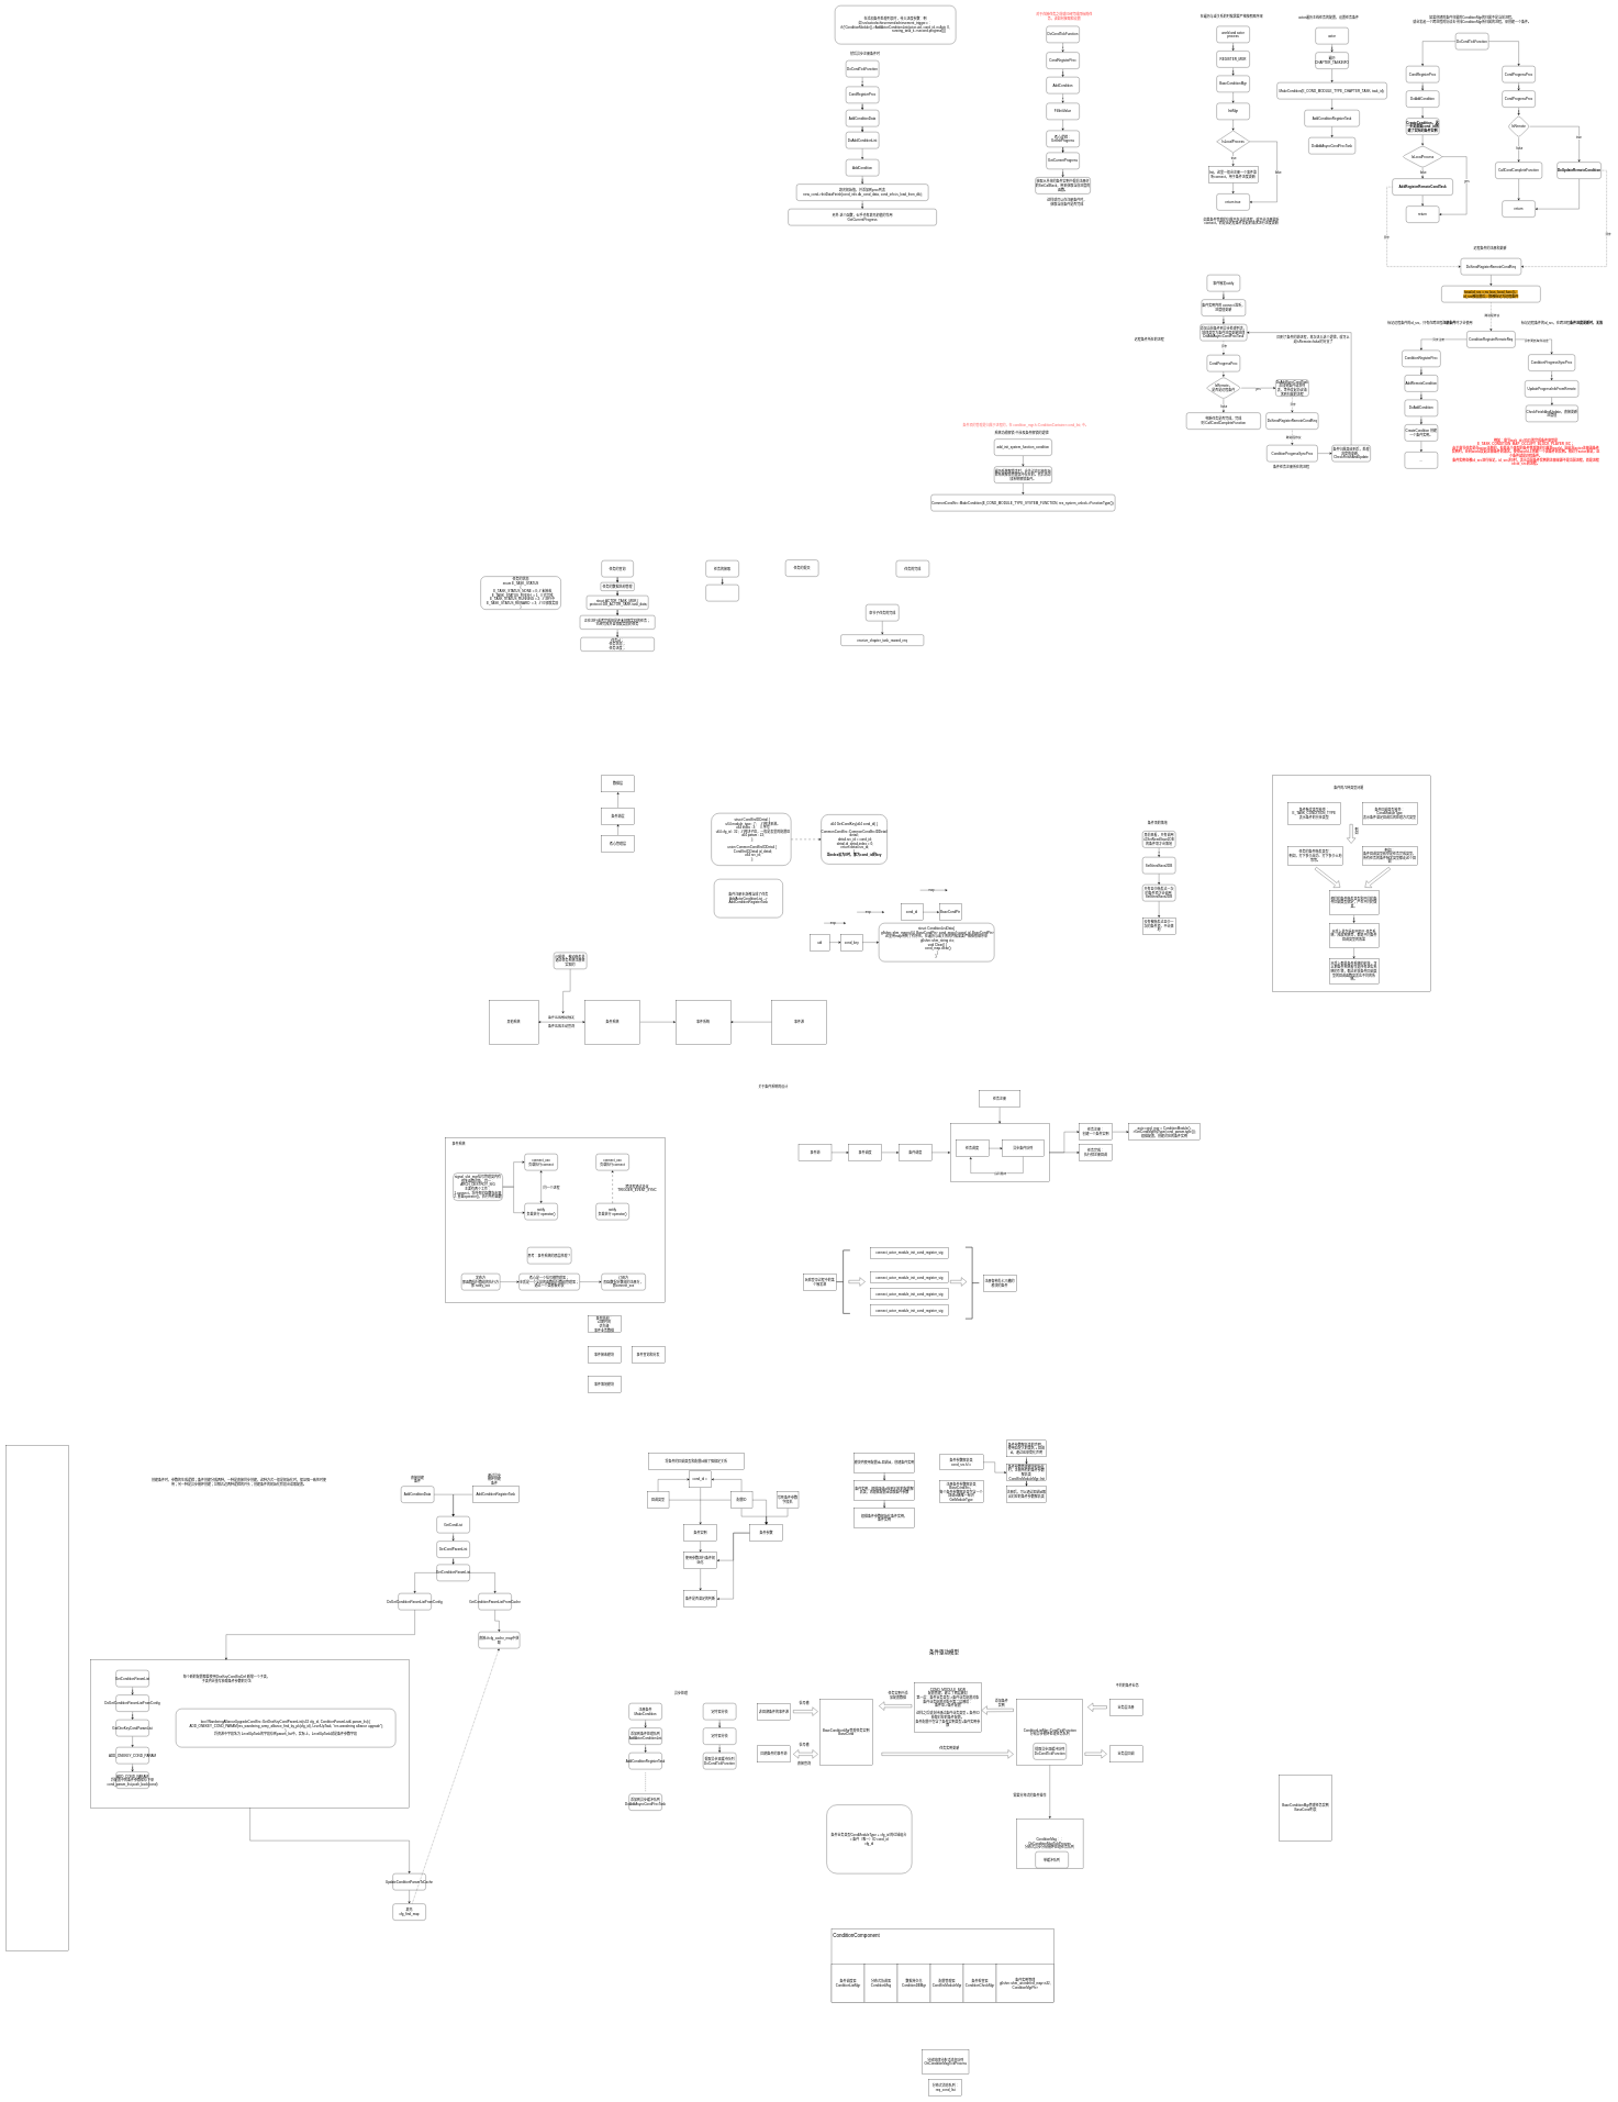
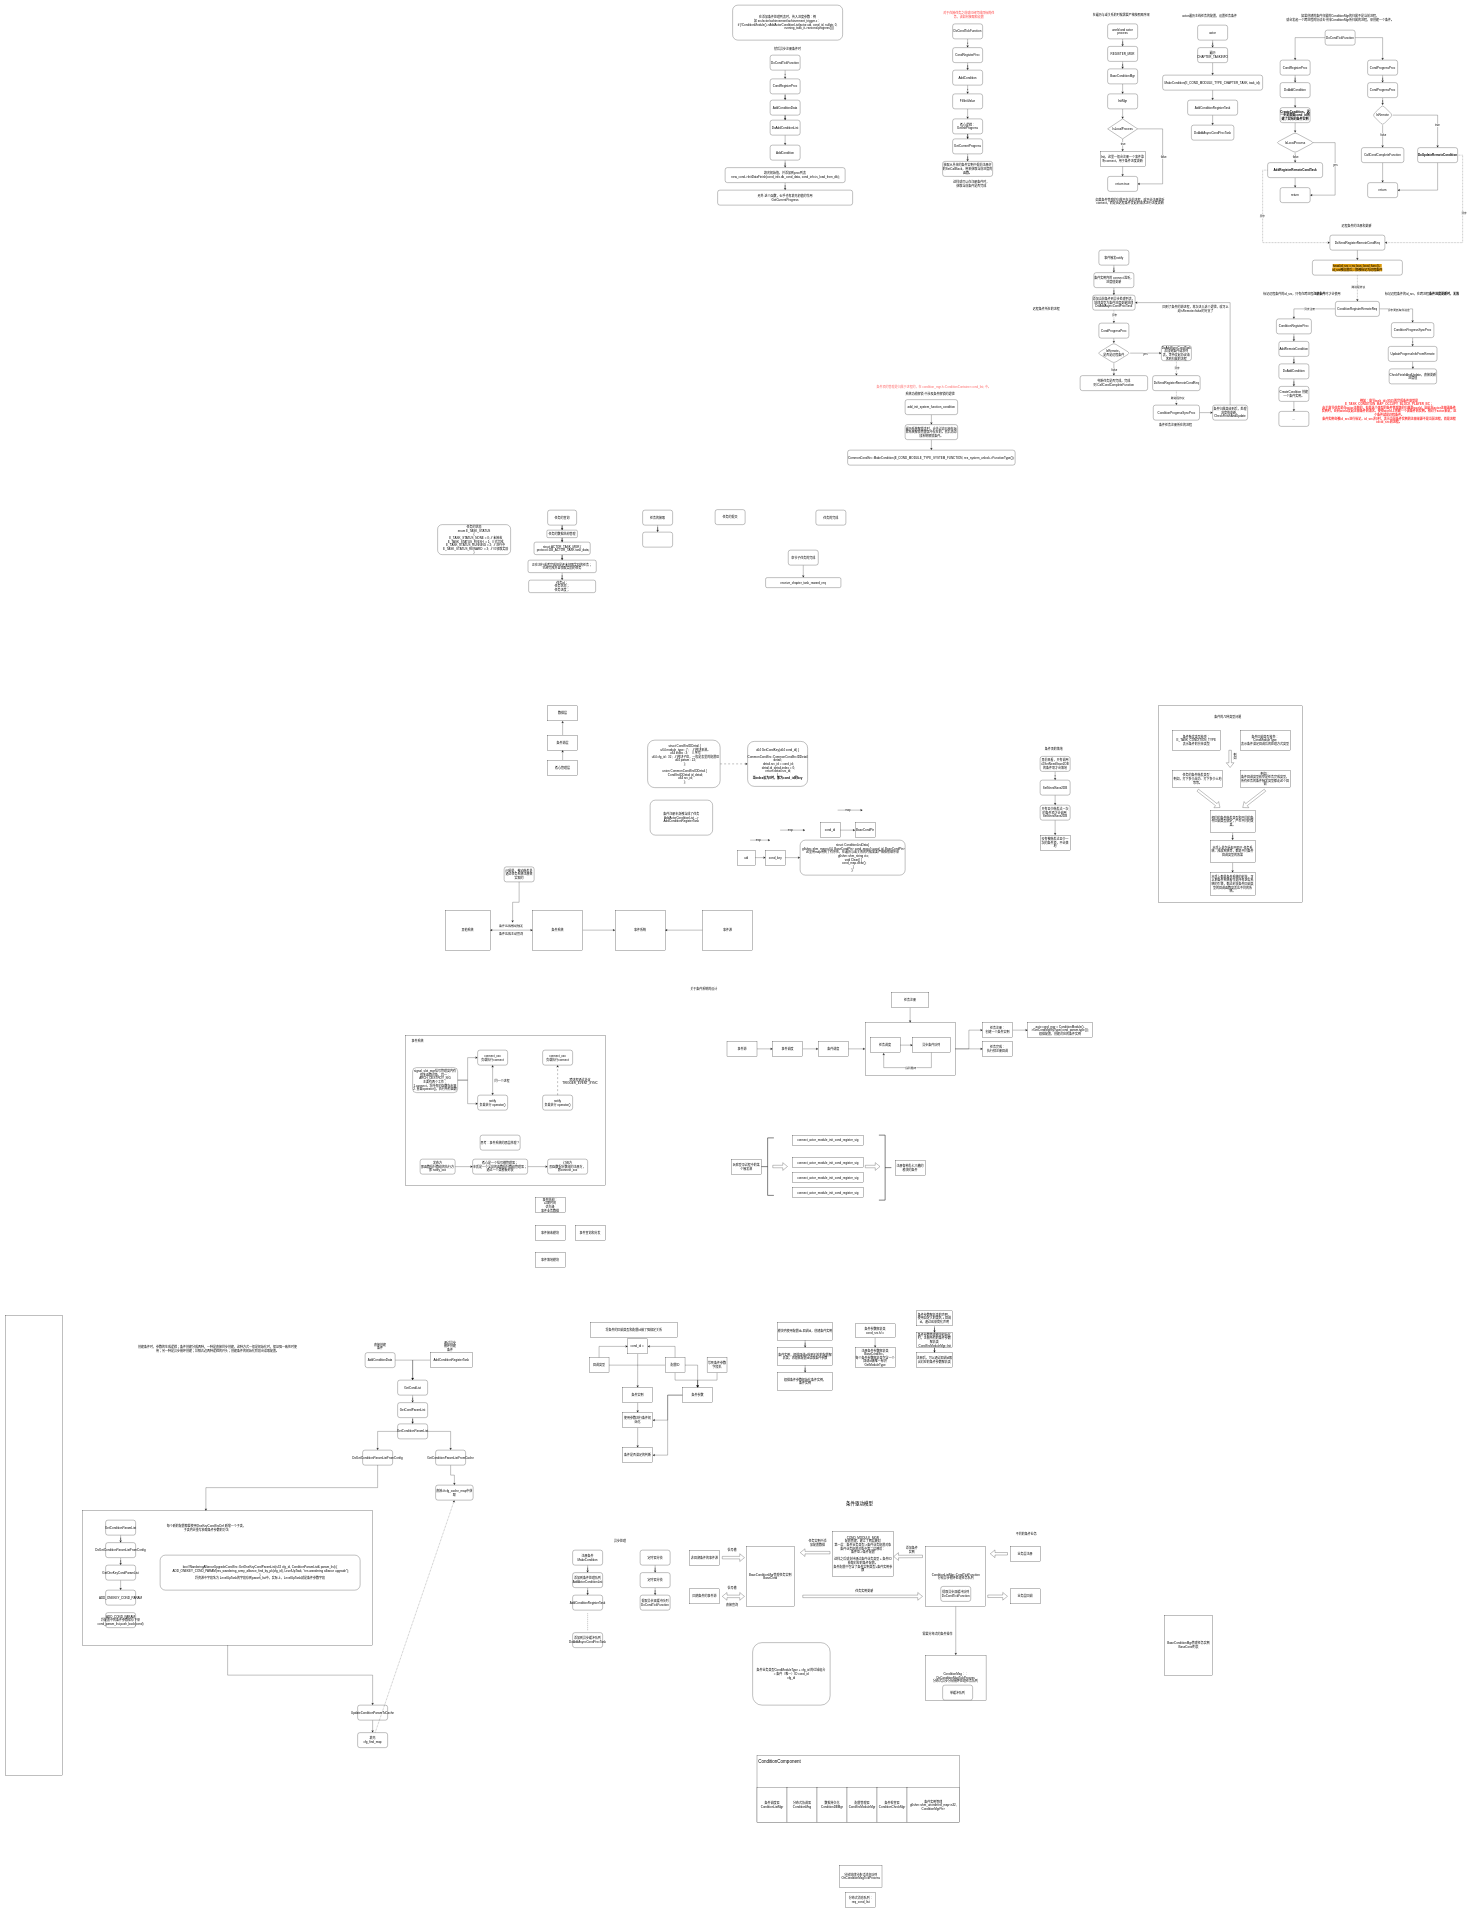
- <mxCell id="143" value="在添加条件处理列表时，传入进度参数：例如&amp;nbsp;src/actor/achievement/achievement_trigger.c：&lt;span style=&quot;background-color: initial;&quot;&gt;&amp;nbsp;&lt;/span&gt;&lt;div&gt;&lt;span style=&quot;background-color: initial;&quot;&gt;if (!ConditionModule()-&amp;gt;AddActorConditionList(actor.uid, cond_id, nullptr, 0,&lt;/span&gt;&lt;div&gt;&amp;nbsp; &amp;nbsp; &amp;nbsp; &amp;nbsp; &amp;nbsp; &amp;nbsp; &amp;nbsp; &amp;nbsp; &amp;nbsp; &amp;nbsp; &amp;nbsp; &amp;nbsp; &amp;nbsp; &amp;nbsp; &amp;nbsp; &amp;nbsp; &amp;nbsp; &amp;nbsp; &amp;nbsp; &amp;nbsp; &amp;nbsp; &amp;nbsp; &amp;nbsp; &amp;nbsp; &amp;nbsp; &amp;nbsp; running_task_it-&amp;gt;second.progress()))&lt;/div&gt;&lt;/div&gt;" style="rounded=1;whiteSpace=wrap;html=1;" parent="1" vertex="1"><mxGeometry x="3040" y="20" width="440" height="140" as="geometry" /></mxCell>
+ <mxCell id="143" value="在添加条件处理列表时，传入进度参数：例如&amp;nbsp;src/actor/achievement/achievement_trigger.c：&lt;span style=&quot;background-color: initial;&quot;&gt;&amp;nbsp;&lt;/span&gt;&lt;div&gt;&lt;span style=&quot;background-color: initial;&quot;&gt;if (!ConditionModule()-&amp;gt;AddActorConditionList(actor.uid, cond_id, nullptr, 0,&lt;/span&gt;&lt;div&gt;&amp;nbsp; &amp;nbsp; &amp;nbsp; &amp;nbsp; &amp;nbsp; &amp;nbsp; &amp;nbsp; &amp;nbsp; &amp;nbsp; &amp;nbsp; &amp;nbsp; &amp;nbsp; &amp;nbsp; &amp;nbsp; &amp;nbsp; &amp;nbsp; &amp;nbsp; &amp;nbsp; &amp;nbsp; &amp;nbsp; &amp;nbsp; &amp;nbsp; &amp;nbsp; &amp;nbsp; &amp;nbsp; &amp;nbsp; running_task_it-&amp;gt;second.progress()))&lt;/div&gt;&lt;/div&gt;" style="rounded=1;whiteSpace=wrap;html=1;" parent="1" vertex="1"><mxGeometry x="2930" y="20" width="440" height="140" as="geometry" /></mxCell>
- <mxCell id="348" value="" style="edgeStyle=orthogonalEdgeStyle;rounded=0;orthogonalLoop=1;jettySize=auto;html=1;" parent="1" source="349" target="354" edge="1"><mxGeometry relative="1" as="geometry" /></mxCell>
+ <mxCell id="348" value="" style="edgeStyle=orthogonalEdgeStyle;rounded=0;orthogonalLoop=1;jettySize=auto;html=1;" parent="1" source="349" target="350" edge="1"><mxGeometry relative="1" as="geometry" /></mxCell>
- <mxCell id="307" value="" style="edgeStyle=orthogonalEdgeStyle;rounded=0;orthogonalLoop=1;jettySize=auto;html=1;" parent="1" source="308" target="309" edge="1"><mxGeometry relative="1" as="geometry" /></mxCell>
